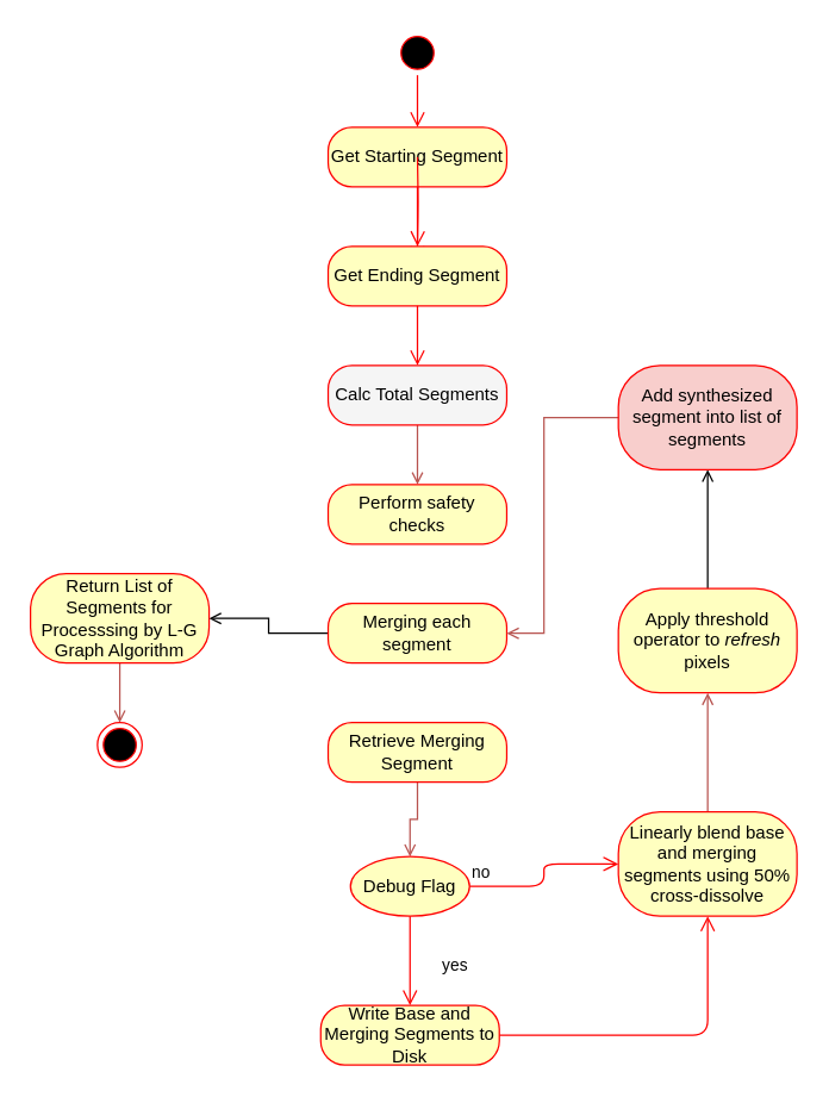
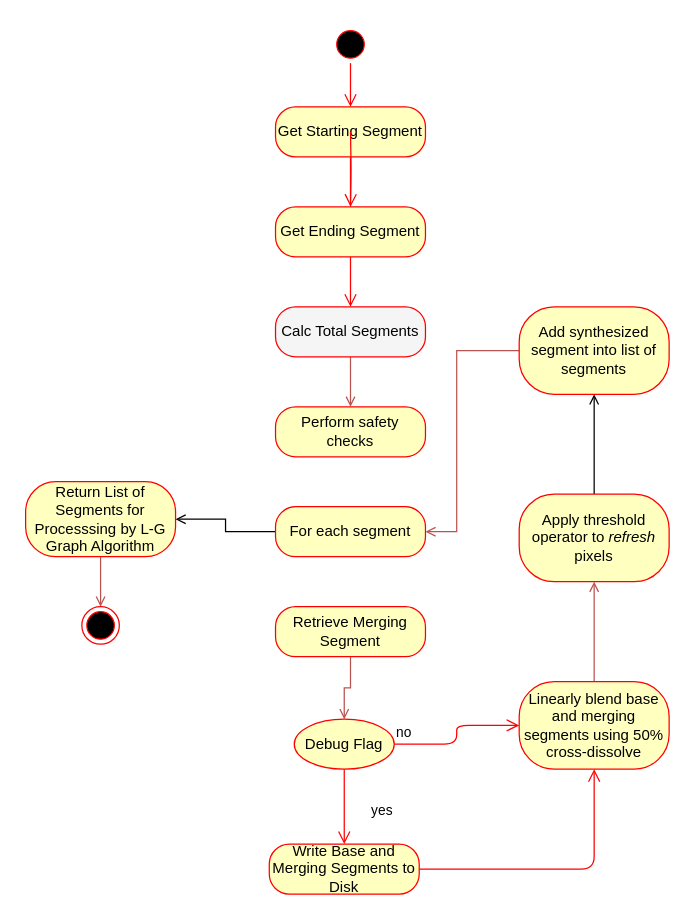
- <mxCell id="28" value="Add synthesized segment into list of segments" style="rounded=1;whiteSpace=wrap;html=1;arcSize=40;fontColor=#000000;fillColor=#f8cecc;strokeColor=#ff0000;" vertex="1" parent="1"><mxGeometry x="415" y="245" width="120" height="70" as="geometry" /></mxCell>
+ <mxCell id="28" value="Add synthesized segment into list of segments" style="rounded=1;whiteSpace=wrap;html=1;arcSize=40;fontColor=#000000;fillColor=#ffffc0;strokeColor=#ff0000;" vertex="1" parent="1"><mxGeometry x="415" y="245" width="120" height="70" as="geometry" /></mxCell>
- <mxCell id="13" value="Merging each segment" style="rounded=1;whiteSpace=wrap;html=1;arcSize=40;fontColor=#000000;fillColor=#ffffc0;strokeColor=#ff0000;" vertex="1" parent="1"><mxGeometry x="220" y="405" width="120" height="40" as="geometry" /></mxCell>
+ <mxCell id="13" value="For each segment" style="rounded=1;whiteSpace=wrap;html=1;arcSize=40;fontColor=#000000;fillColor=#ffffc0;strokeColor=#ff0000;" vertex="1" parent="1"><mxGeometry x="220" y="405" width="120" height="40" as="geometry" /></mxCell>
